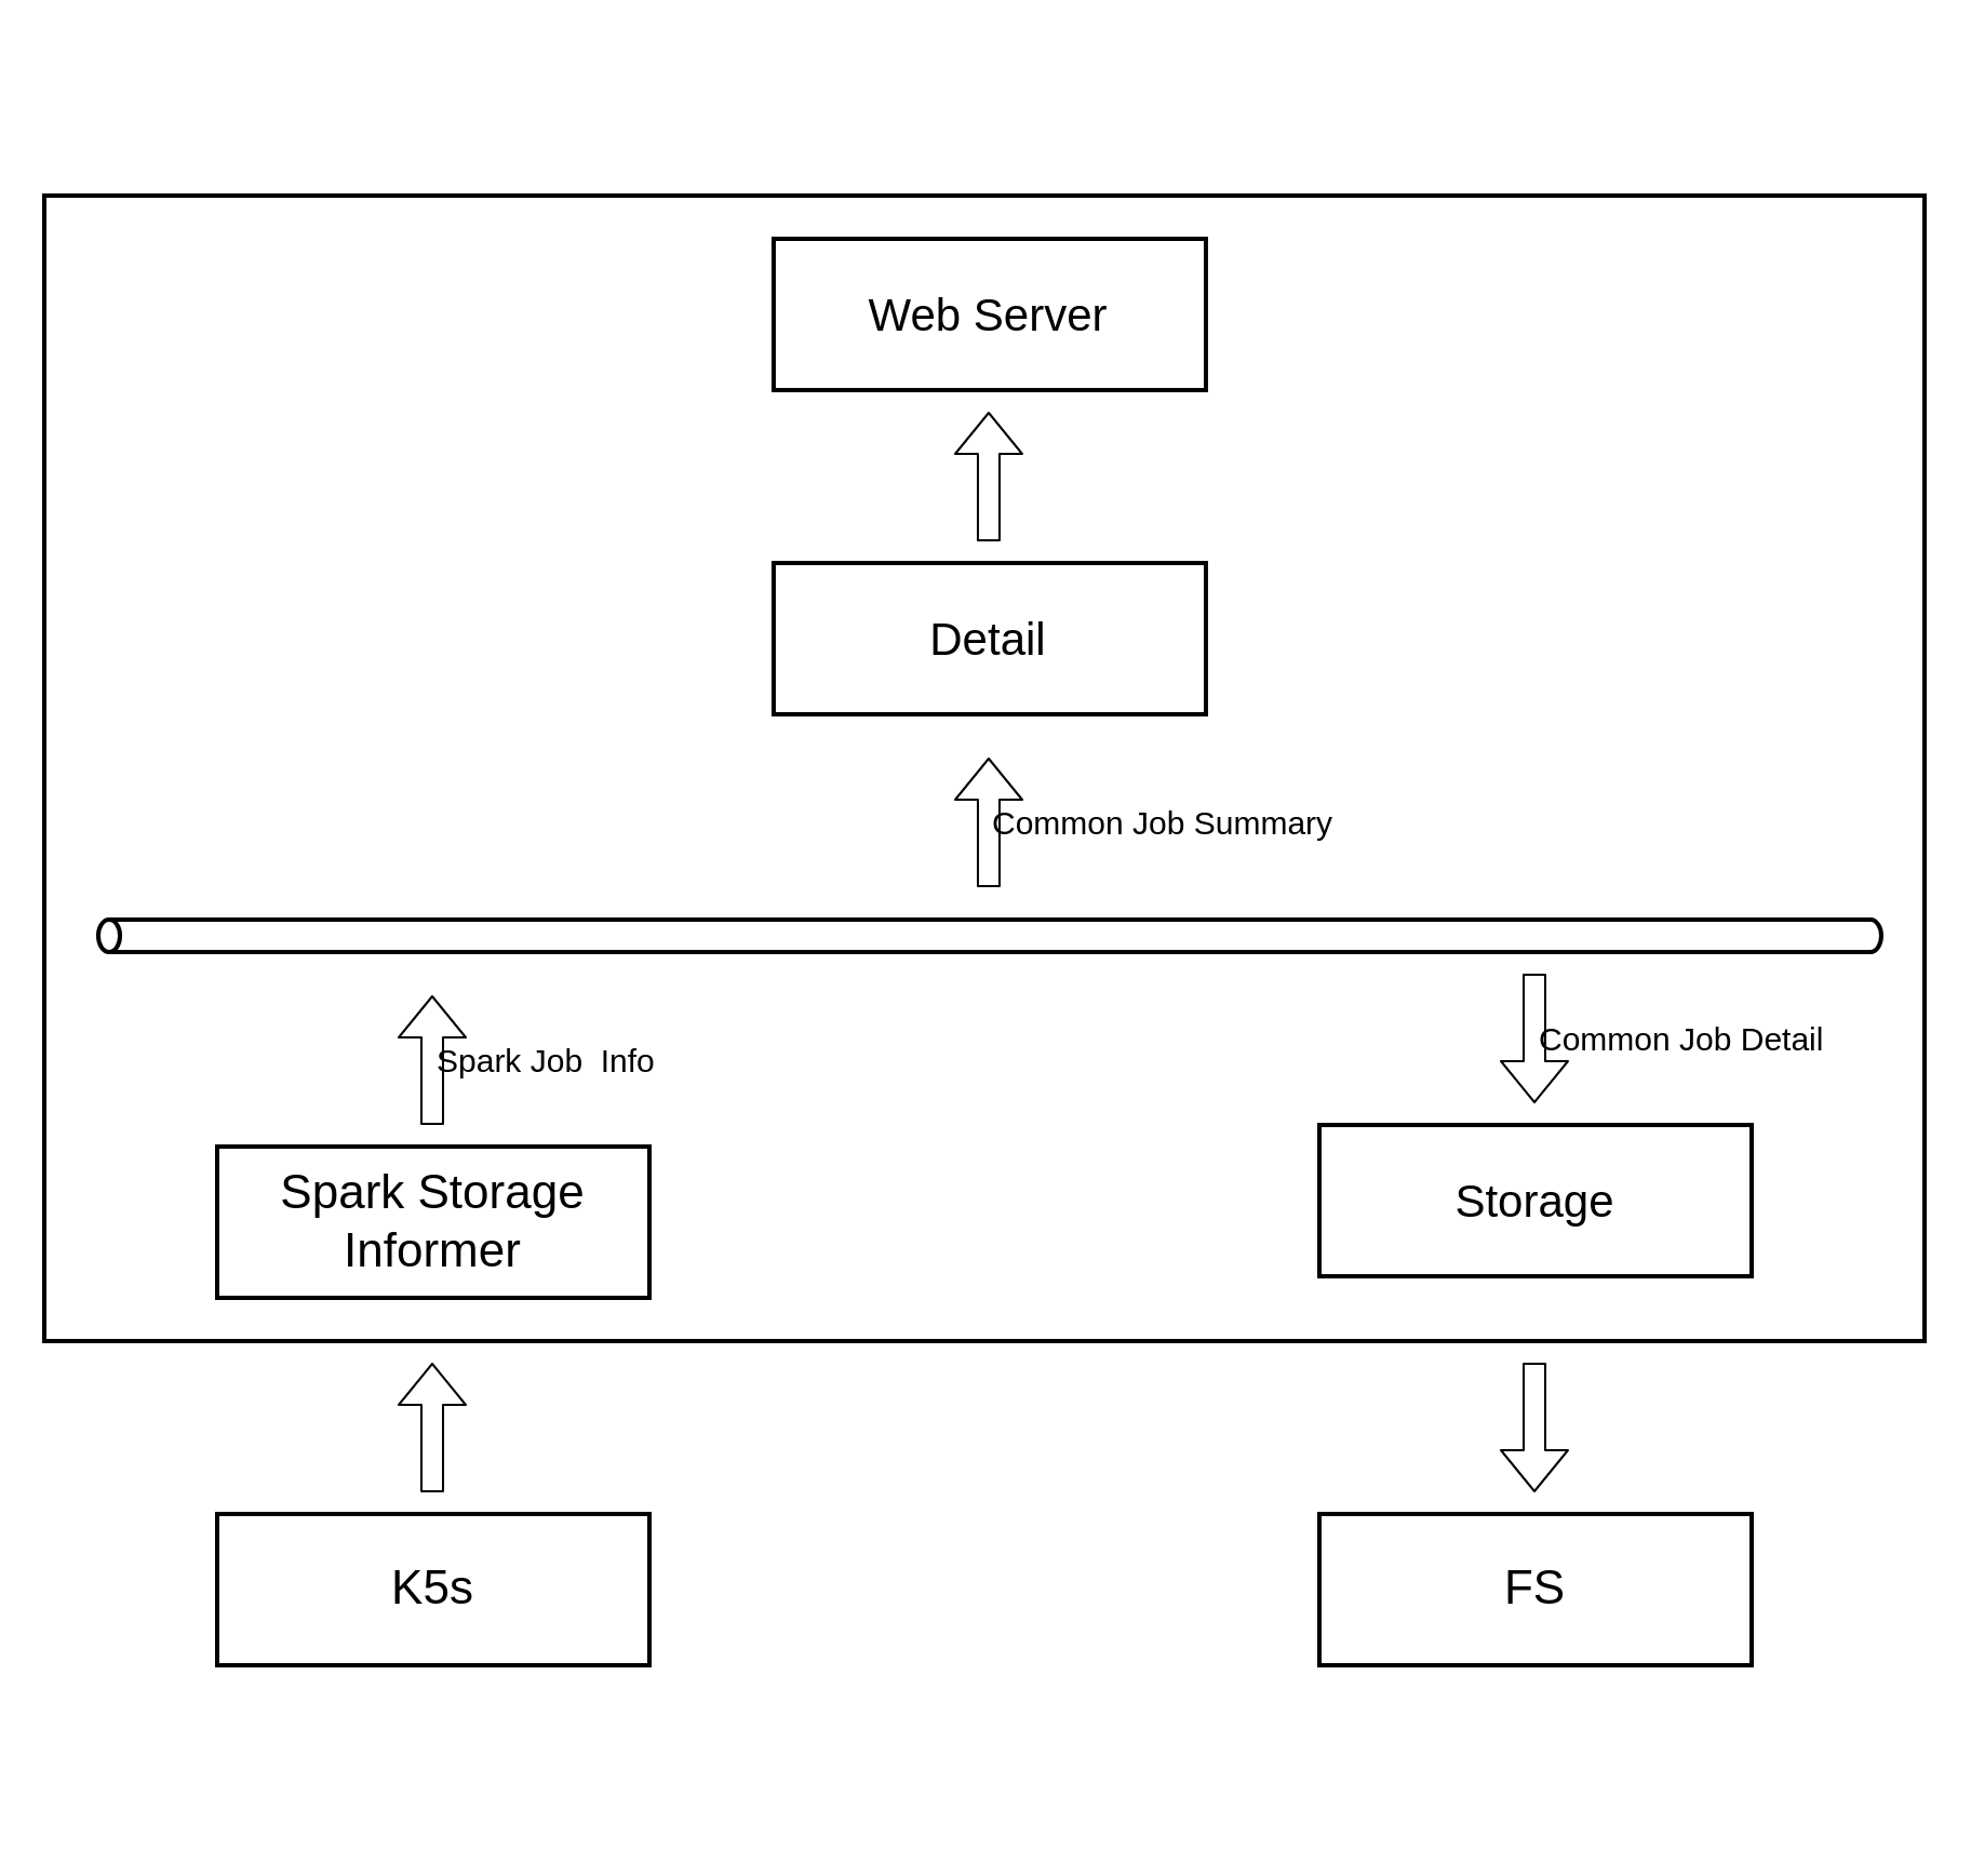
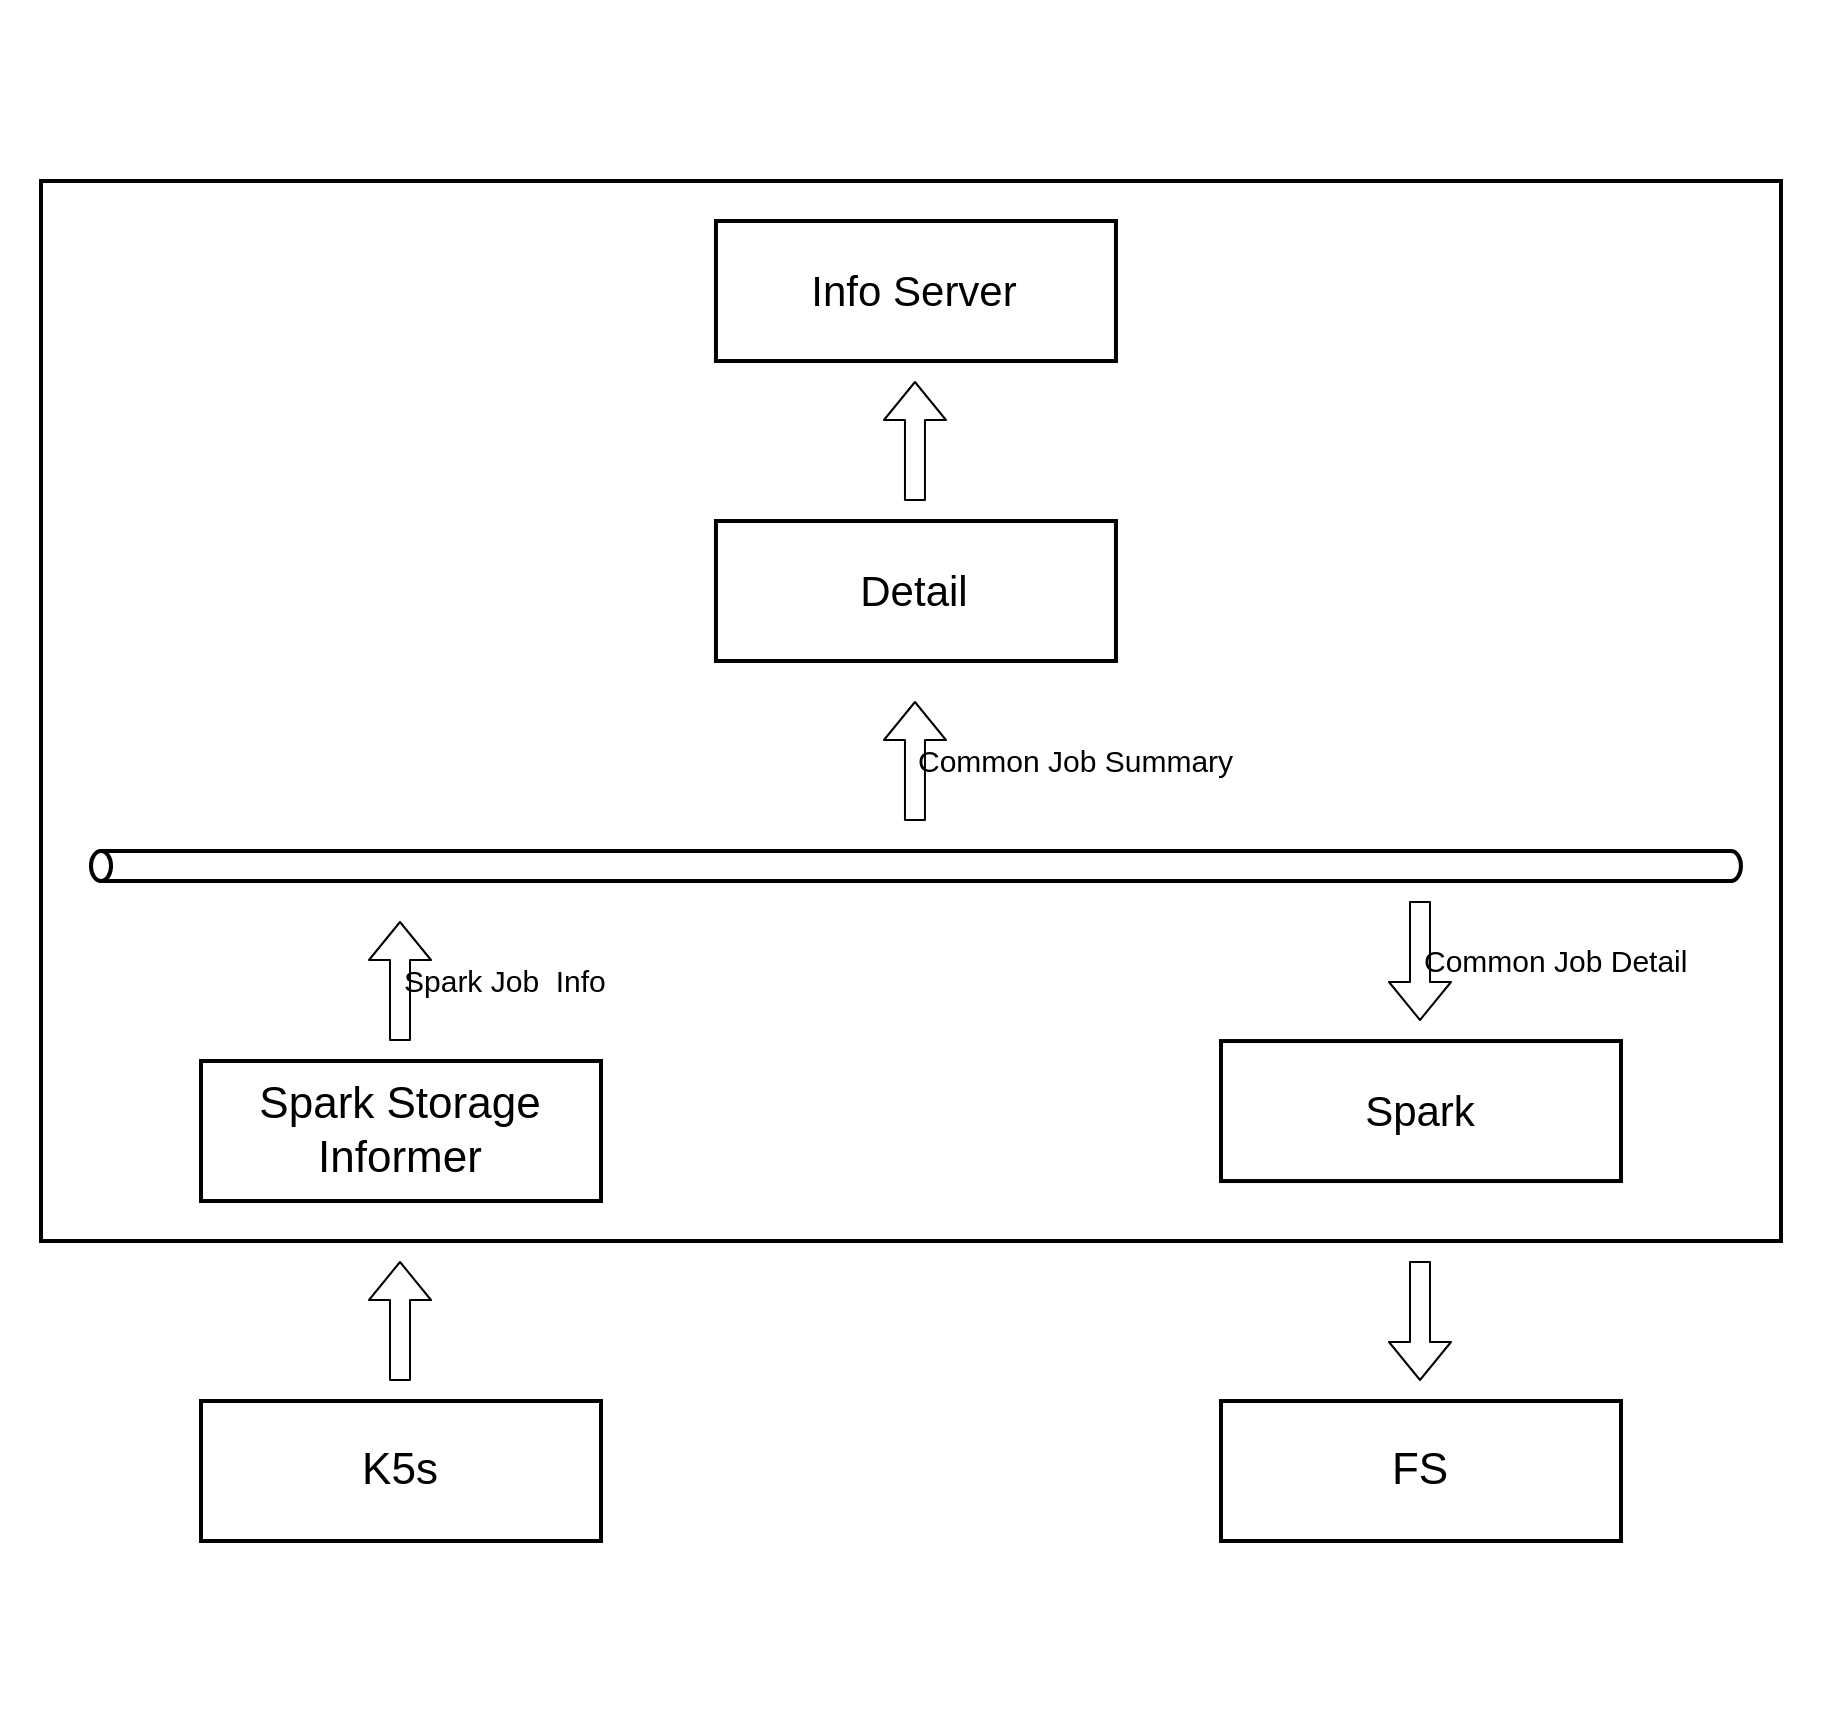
- <mxCell id="10" value="Web Server" style="rounded=0;whiteSpace=wrap;html=1;strokeColor=#000000;strokeWidth=2;fillColor=none;fontColor=#000000;fontSize=21;" vertex="1" parent="1"><mxGeometry x="357.48" y="110" width="200" height="70" as="geometry" /></mxCell>
+ <mxCell id="10" value="Info Server" style="rounded=0;whiteSpace=wrap;html=1;strokeColor=#000000;strokeWidth=2;fillColor=none;fontColor=#000000;fontSize=21;" vertex="1" parent="1"><mxGeometry x="357.48" y="110" width="200" height="70" as="geometry" /></mxCell>
- <mxCell id="6" value="Storage" style="rounded=0;whiteSpace=wrap;html=1;strokeColor=#000000;strokeWidth=2;fillColor=none;fontColor=#000000;fontSize=21;" vertex="1" parent="1"><mxGeometry x="610" y="520.02" width="200" height="70" as="geometry" /></mxCell>
+ <mxCell id="6" value="Spark" style="rounded=0;whiteSpace=wrap;html=1;strokeColor=#000000;strokeWidth=2;fillColor=none;fontColor=#000000;fontSize=21;" vertex="1" parent="1"><mxGeometry x="610" y="520.02" width="200" height="70" as="geometry" /></mxCell>
